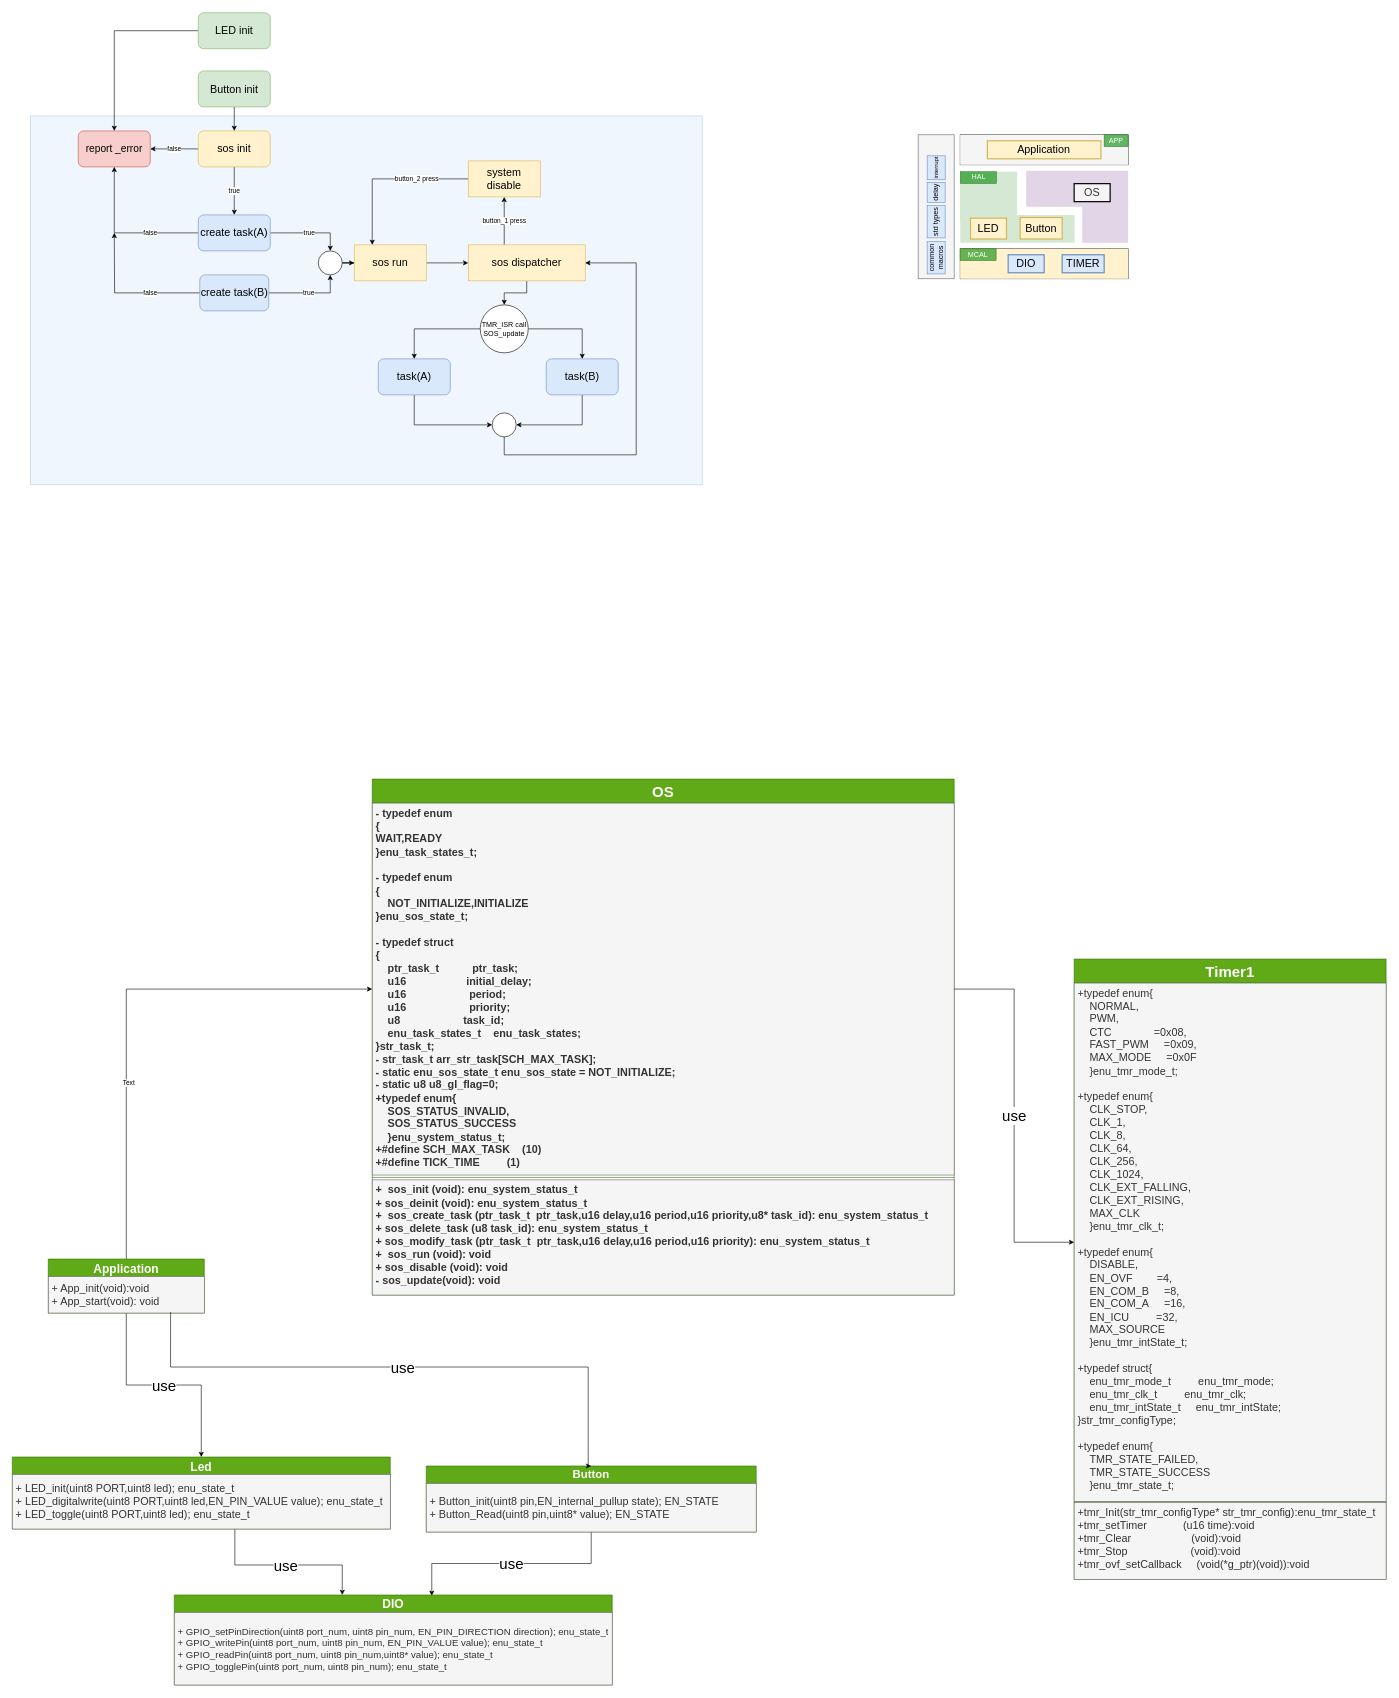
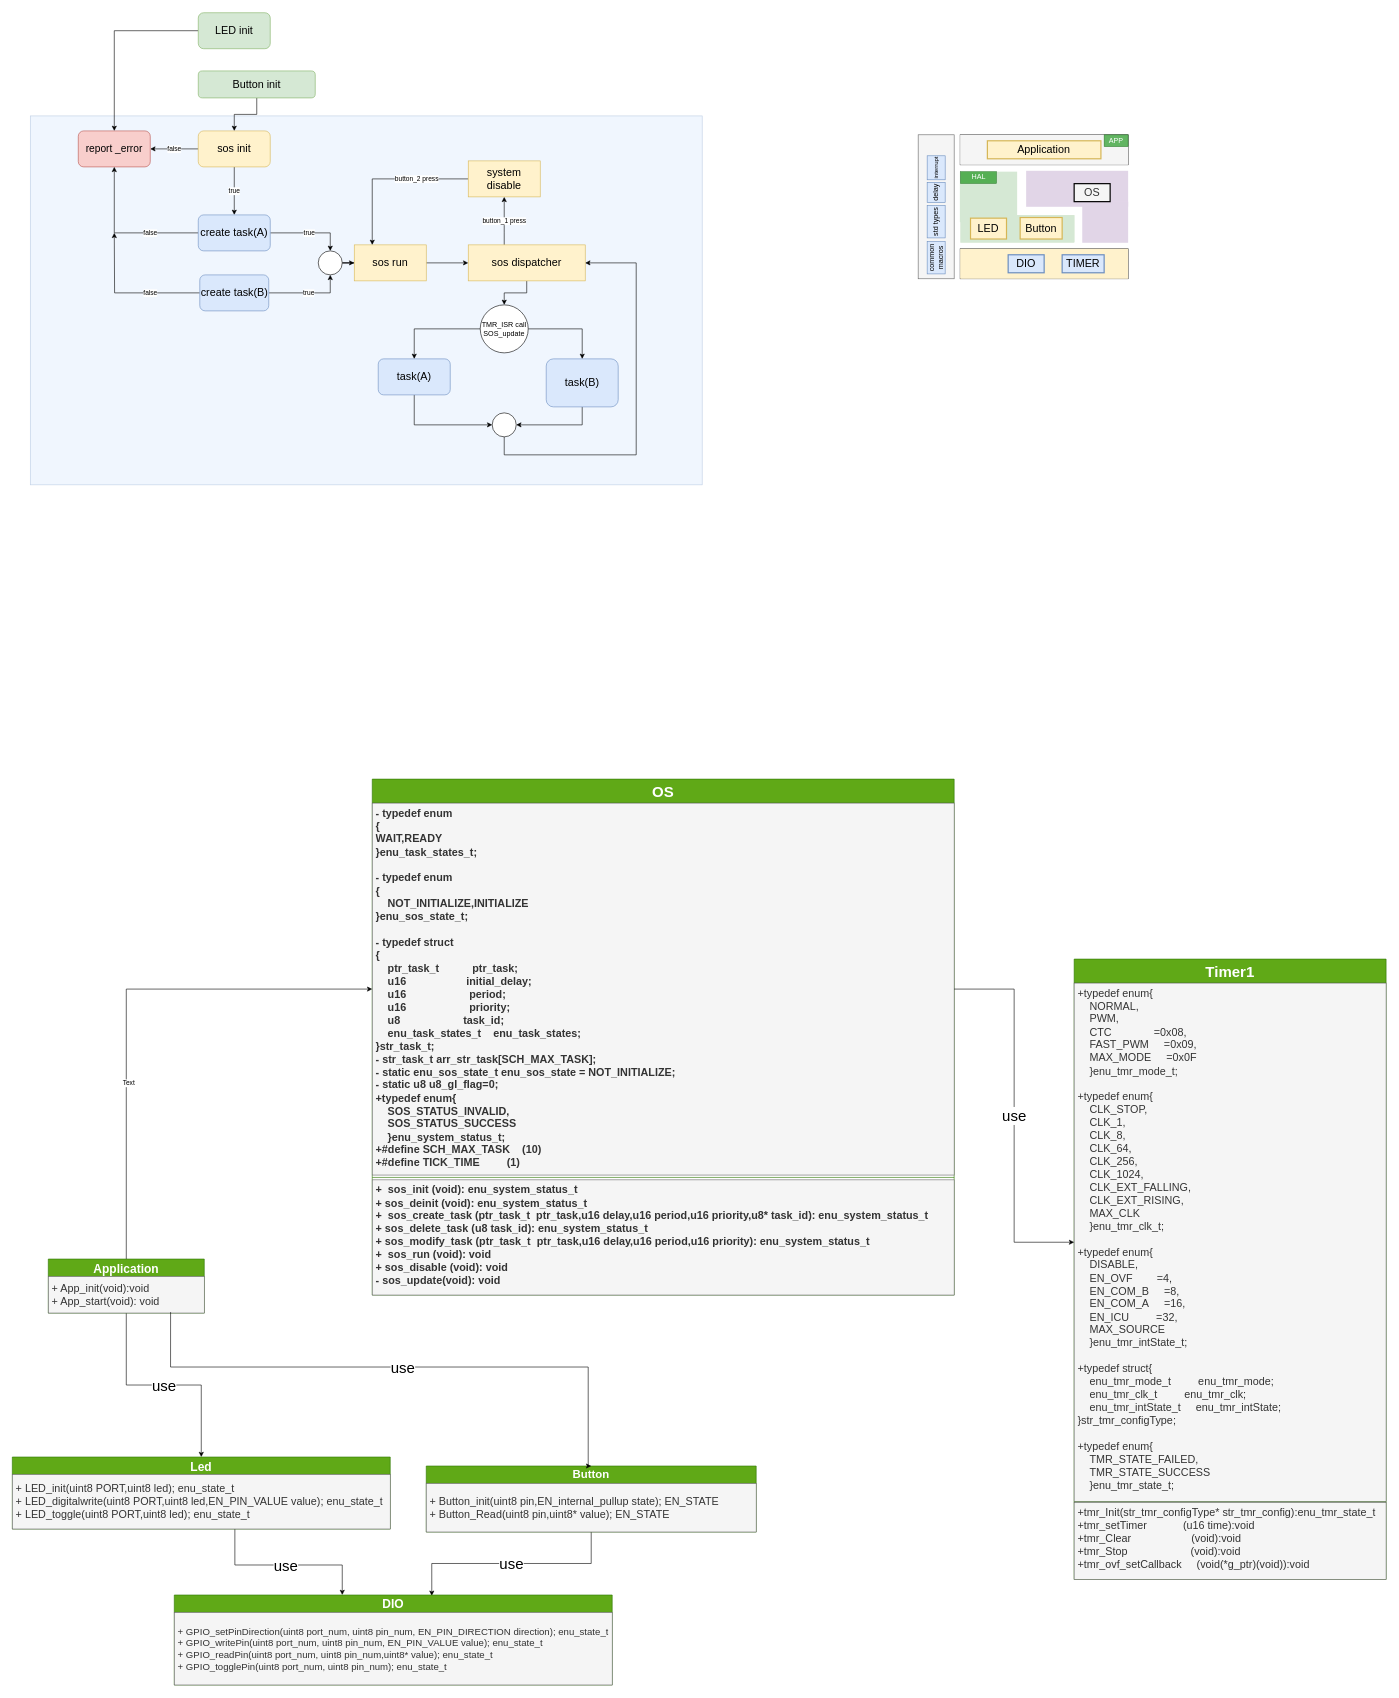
- <mxCell id="49" value="&lt;font style=&quot;font-size: 18px;&quot;&gt;Button init&lt;/font&gt;" style="rounded=1;whiteSpace=wrap;html=1;fillColor=#d5e8d4;strokeColor=#82b366;" parent="1" vertex="1"><mxGeometry x="330" y="117.5" width="120" height="60" as="geometry" /></mxCell>
+ <mxCell id="49" value="&lt;font style=&quot;font-size: 18px;&quot;&gt;Button init&lt;/font&gt;" style="rounded=1;whiteSpace=wrap;html=1;fillColor=#d5e8d4;strokeColor=#82b366;" parent="1" vertex="1"><mxGeometry x="330" y="117.5" width="195" height="45" as="geometry" /></mxCell>
- <mxCell id="21" value="MCAL" style="text;html=1;strokeColor=#005700;fillColor=#008a00;align=center;verticalAlign=middle;whiteSpace=wrap;rounded=0;fontColor=#ffffff;opacity=60;" parent="17" vertex="1"><mxGeometry y="2.132e-14" width="60" height="19.71" as="geometry" /></mxCell>
- <mxCell id="69" value="&lt;font style=&quot;font-size: 18px;&quot;&gt;task(B)&lt;/font&gt;" style="rounded=1;whiteSpace=wrap;html=1;fillColor=#dae8fc;strokeColor=#6c8ebf;" parent="1" vertex="1"><mxGeometry x="910" y="597.5" width="120" height="60" as="geometry" /></mxCell>
+ <mxCell id="69" value="&lt;font style=&quot;font-size: 18px;&quot;&gt;task(B)&lt;/font&gt;" style="rounded=1;whiteSpace=wrap;html=1;fillColor=#dae8fc;strokeColor=#6c8ebf;" parent="1" vertex="1"><mxGeometry x="910" y="597.5" width="120" height="80" as="geometry" /></mxCell>
